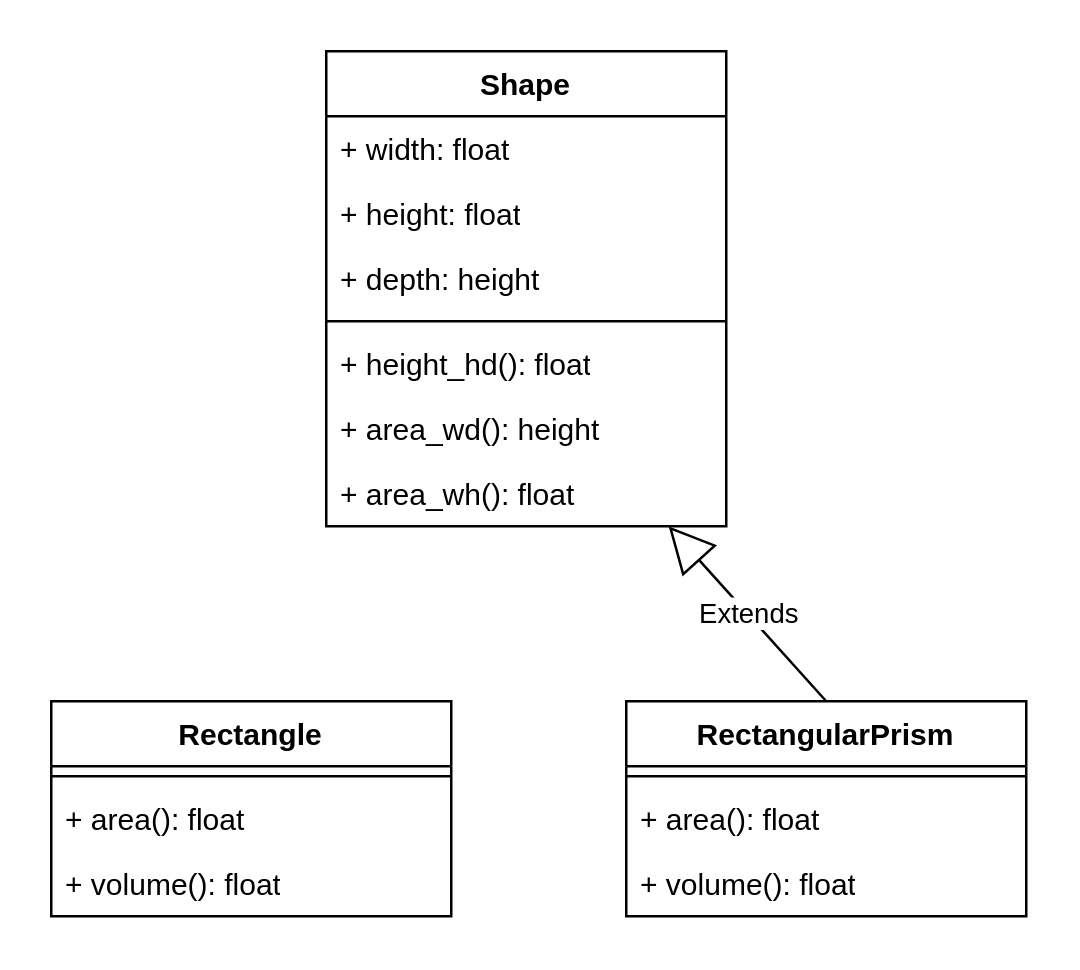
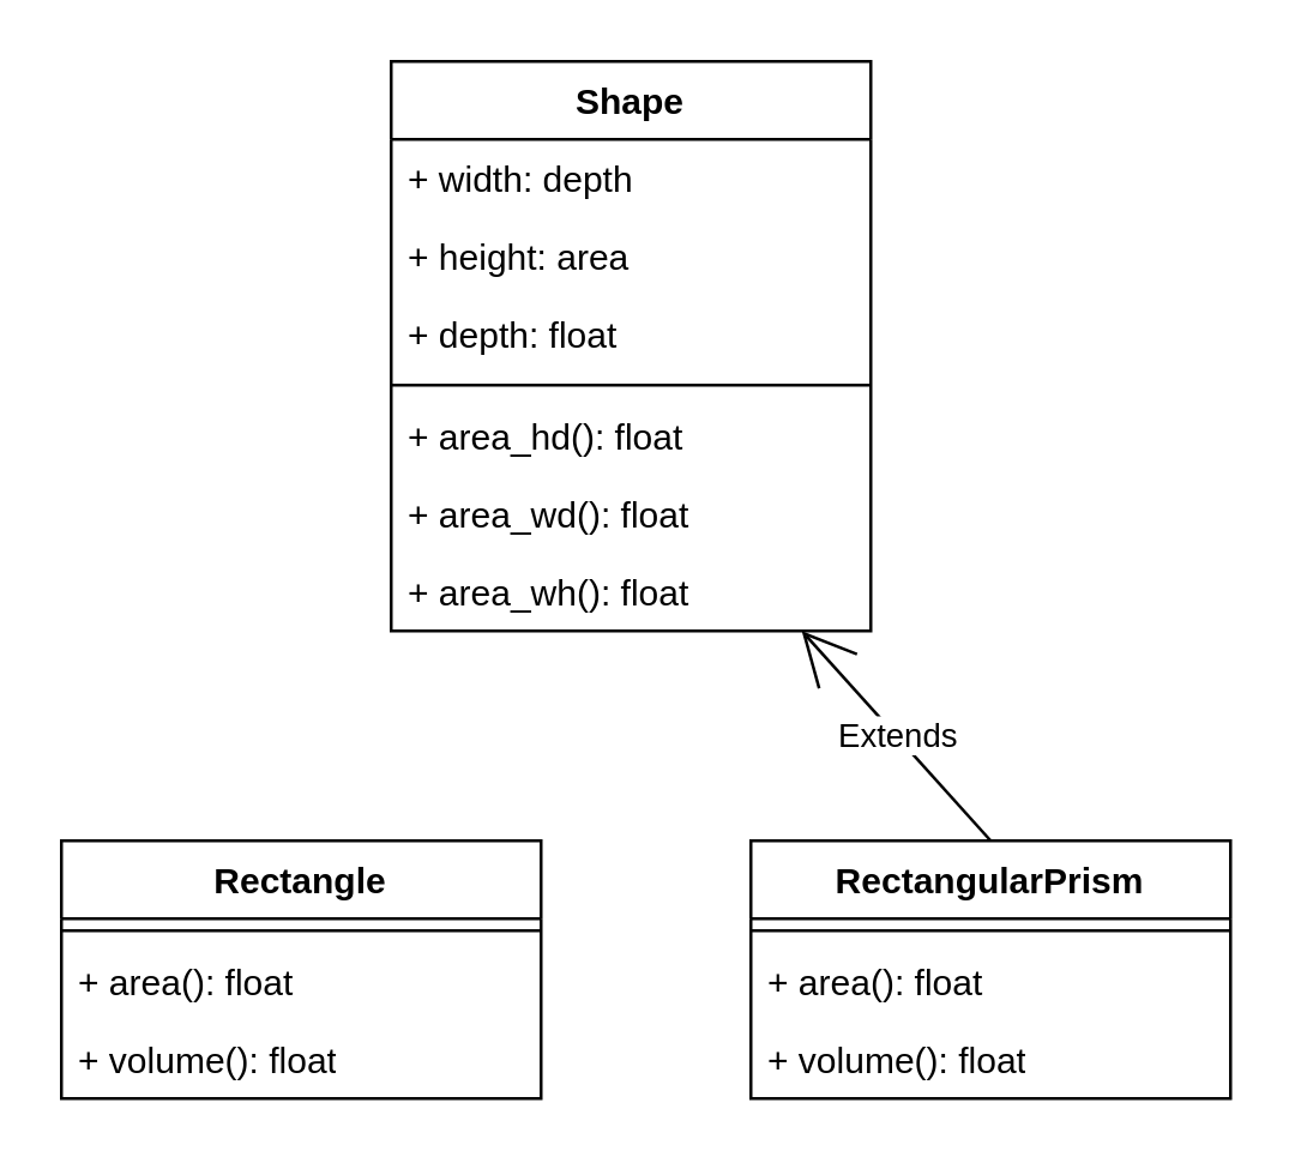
- <mxCell id="3" value="&lt;div&gt;+ width: float&lt;br&gt;&lt;/div&gt;" style="text;strokeColor=none;fillColor=none;align=left;verticalAlign=top;spacingLeft=4;spacingRight=4;overflow=hidden;rotatable=0;points=[[0,0.5],[1,0.5]];portConstraint=eastwest;whiteSpace=wrap;html=1;" vertex="1" parent="2"><mxGeometry y="26" width="160" height="26" as="geometry" /></mxCell>
+ <mxCell id="3" value="&lt;div&gt;+ width: depth&lt;br&gt;&lt;/div&gt;" style="text;strokeColor=none;fillColor=none;align=left;verticalAlign=top;spacingLeft=4;spacingRight=4;overflow=hidden;rotatable=0;points=[[0,0.5],[1,0.5]];portConstraint=eastwest;whiteSpace=wrap;html=1;" vertex="1" parent="2"><mxGeometry y="26" width="160" height="26" as="geometry" /></mxCell>
- <mxCell id="4" value="+ height: float" style="text;strokeColor=none;fillColor=none;align=left;verticalAlign=top;spacingLeft=4;spacingRight=4;overflow=hidden;rotatable=0;points=[[0,0.5],[1,0.5]];portConstraint=eastwest;whiteSpace=wrap;html=1;" vertex="1" parent="2"><mxGeometry y="52" width="160" height="26" as="geometry" /></mxCell>
+ <mxCell id="4" value="+ height: area" style="text;strokeColor=none;fillColor=none;align=left;verticalAlign=top;spacingLeft=4;spacingRight=4;overflow=hidden;rotatable=0;points=[[0,0.5],[1,0.5]];portConstraint=eastwest;whiteSpace=wrap;html=1;" vertex="1" parent="2"><mxGeometry y="52" width="160" height="26" as="geometry" /></mxCell>
- <mxCell id="5" value="+ depth: height" style="text;strokeColor=none;fillColor=none;align=left;verticalAlign=top;spacingLeft=4;spacingRight=4;overflow=hidden;rotatable=0;points=[[0,0.5],[1,0.5]];portConstraint=eastwest;whiteSpace=wrap;html=1;" vertex="1" parent="2"><mxGeometry y="78" width="160" height="26" as="geometry" /></mxCell>
+ <mxCell id="5" value="+ depth: float" style="text;strokeColor=none;fillColor=none;align=left;verticalAlign=top;spacingLeft=4;spacingRight=4;overflow=hidden;rotatable=0;points=[[0,0.5],[1,0.5]];portConstraint=eastwest;whiteSpace=wrap;html=1;" vertex="1" parent="2"><mxGeometry y="78" width="160" height="26" as="geometry" /></mxCell>
- <mxCell id="7" value="+ height_hd(): float" style="text;strokeColor=none;fillColor=none;align=left;verticalAlign=top;spacingLeft=4;spacingRight=4;overflow=hidden;rotatable=0;points=[[0,0.5],[1,0.5]];portConstraint=eastwest;whiteSpace=wrap;html=1;" vertex="1" parent="2"><mxGeometry y="112" width="160" height="26" as="geometry" /></mxCell>
+ <mxCell id="7" value="+ area_hd(): float" style="text;strokeColor=none;fillColor=none;align=left;verticalAlign=top;spacingLeft=4;spacingRight=4;overflow=hidden;rotatable=0;points=[[0,0.5],[1,0.5]];portConstraint=eastwest;whiteSpace=wrap;html=1;" vertex="1" parent="2"><mxGeometry y="112" width="160" height="26" as="geometry" /></mxCell>
- <mxCell id="8" value="+ area_wd(): height" style="text;strokeColor=none;fillColor=none;align=left;verticalAlign=top;spacingLeft=4;spacingRight=4;overflow=hidden;rotatable=0;points=[[0,0.5],[1,0.5]];portConstraint=eastwest;whiteSpace=wrap;html=1;" vertex="1" parent="2"><mxGeometry y="138" width="160" height="26" as="geometry" /></mxCell>
+ <mxCell id="8" value="+ area_wd(): float" style="text;strokeColor=none;fillColor=none;align=left;verticalAlign=top;spacingLeft=4;spacingRight=4;overflow=hidden;rotatable=0;points=[[0,0.5],[1,0.5]];portConstraint=eastwest;whiteSpace=wrap;html=1;" vertex="1" parent="2"><mxGeometry y="138" width="160" height="26" as="geometry" /></mxCell>
- <mxCell id="18" value="Extends" style="endArrow=block;endSize=16;endFill=0;html=1;rounded=0;entryX=0.856;entryY=1;entryDx=0;entryDy=0;entryPerimeter=0;exitX=0.5;exitY=0;exitDx=0;exitDy=0;" edge="1" parent="1" source="14" target="9"><mxGeometry width="160" relative="1" as="geometry"><mxPoint x="450" y="220" as="sourcePoint" /><mxPoint x="509" y="140" as="targetPoint" /></mxGeometry></mxCell>
+ <mxCell id="18" value="Extends" style="endArrow=open;endSize=16;endFill=0;html=1;rounded=0;entryX=0.856;entryY=1;entryDx=0;entryDy=0;entryPerimeter=0;exitX=0.5;exitY=0;exitDx=0;exitDy=0;" edge="1" parent="1" source="14" target="9"><mxGeometry width="160" relative="1" as="geometry"><mxPoint x="450" y="220" as="sourcePoint" /><mxPoint x="509" y="140" as="targetPoint" /></mxGeometry></mxCell>
